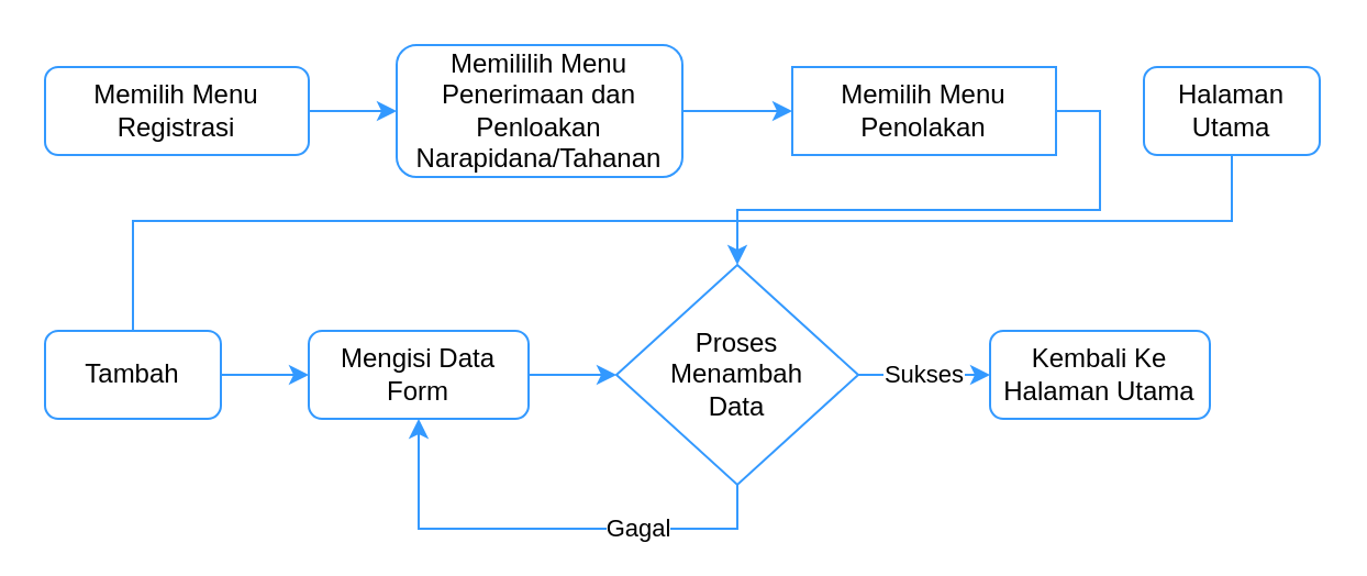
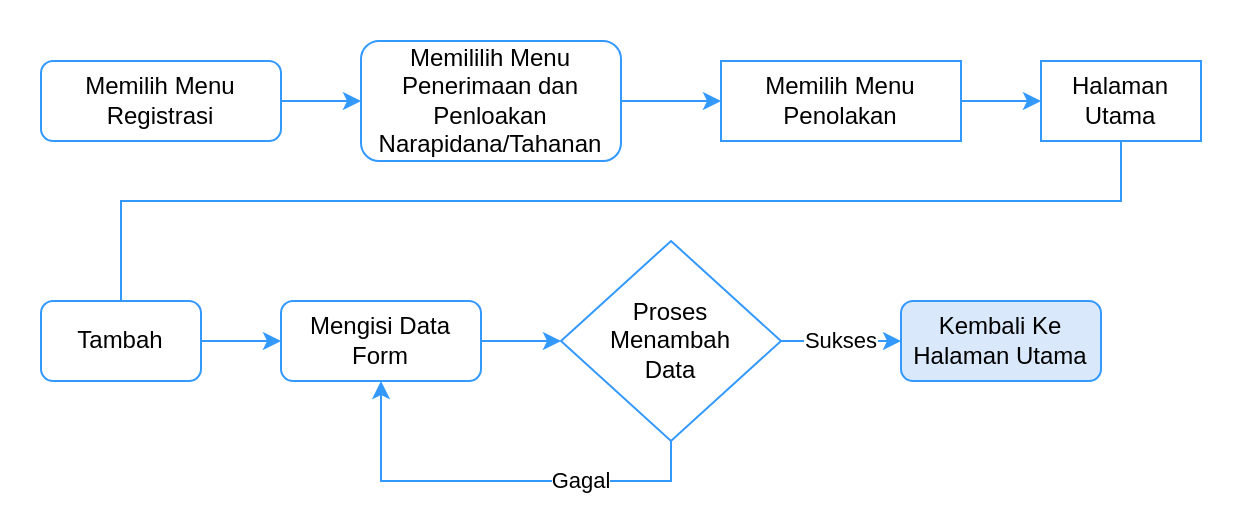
- <mxCell id="9" value="Halaman Utama" style="rounded=1;whiteSpace=wrap;html=1;strokeColor=#3399FF;" vertex="1" parent="1"><mxGeometry x="520" y="30" width="80" height="40" as="geometry" /></mxCell>
+ <mxCell id="9" value="Halaman Utama" style="whiteSpace=wrap;html=1;strokeColor=#3399FF;rounded=0;" vertex="1" parent="1"><mxGeometry x="520" y="30" width="80" height="40" as="geometry" /></mxCell>
- <mxCell id="6" style="edgeStyle=orthogonalEdgeStyle;rounded=0;orthogonalLoop=1;jettySize=auto;html=1;exitX=1;exitY=0.5;exitDx=0;exitDy=0;strokeColor=#3399FF;" edge="1" parent="1" source="7" target="16"><mxGeometry relative="1" as="geometry" /></mxCell>
+ <mxCell id="6" style="edgeStyle=orthogonalEdgeStyle;rounded=0;orthogonalLoop=1;jettySize=auto;html=1;exitX=1;exitY=0.5;exitDx=0;exitDy=0;entryX=0;entryY=0.5;entryDx=0;entryDy=0;strokeColor=#3399FF;" edge="1" parent="1" source="7" target="9"><mxGeometry relative="1" as="geometry" /></mxCell>
- <mxCell id="17" value="Kembali Ke Halaman Utama" style="rounded=1;whiteSpace=wrap;html=1;strokeColor=#3399FF;" vertex="1" parent="1"><mxGeometry x="450" y="150" width="100" height="40" as="geometry" /></mxCell>
+ <mxCell id="17" value="Kembali Ke Halaman Utama" style="rounded=1;whiteSpace=wrap;html=1;strokeColor=#3399FF;fillColor=#dae8fc;" vertex="1" parent="1"><mxGeometry x="450" y="150" width="100" height="40" as="geometry" /></mxCell>
